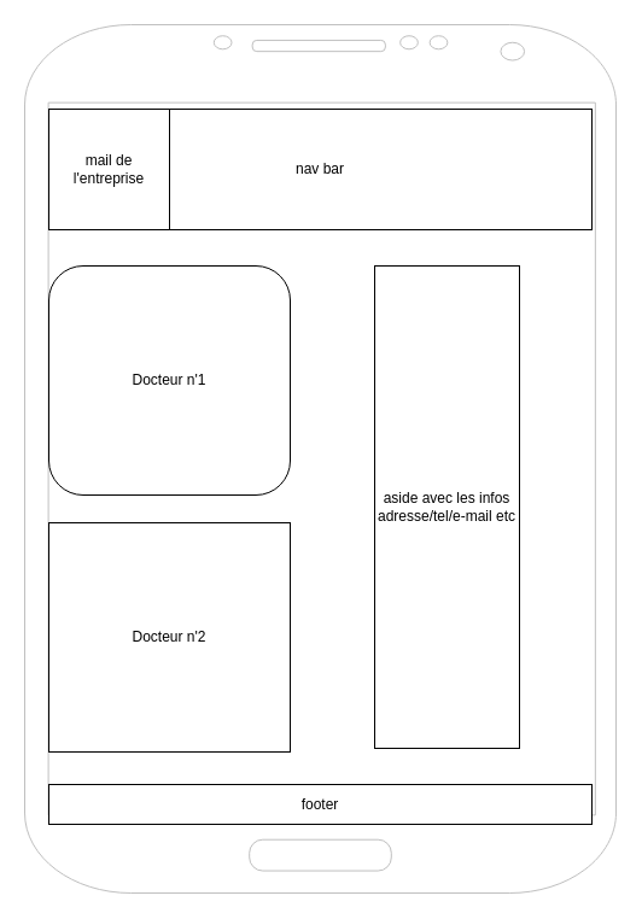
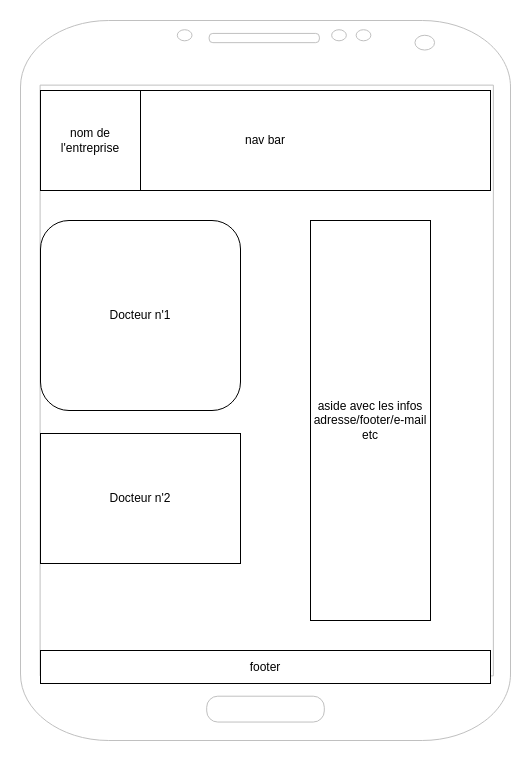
- <mxCell id="4" value="mail de l'entreprise&lt;br&gt;" style="whiteSpace=wrap;html=1;aspect=fixed;" vertex="1" parent="1"><mxGeometry x="40" y="90" width="100" height="100" as="geometry" /></mxCell>
+ <mxCell id="4" value="nom de l'entreprise&lt;br&gt;" style="whiteSpace=wrap;html=1;aspect=fixed;" vertex="1" parent="1"><mxGeometry x="40" y="90" width="100" height="100" as="geometry" /></mxCell>
- <mxCell id="8" value="aside avec les infos adresse/tel/e-mail etc&lt;br&gt;" style="rounded=0;whiteSpace=wrap;html=1;" vertex="1" parent="1"><mxGeometry x="310" y="220" width="120" height="400" as="geometry" /></mxCell>
+ <mxCell id="8" value="aside avec les infos adresse/footer/e-mail etc&lt;br&gt;" style="rounded=0;whiteSpace=wrap;html=1;" vertex="1" parent="1"><mxGeometry x="310" y="220" width="120" height="400" as="geometry" /></mxCell>
- <mxCell id="6" value="Docteur n'2" style="rounded=0;whiteSpace=wrap;html=1;" vertex="1" parent="1"><mxGeometry x="40" y="433" width="200" height="190" as="geometry" /></mxCell>
+ <mxCell id="6" value="Docteur n'2" style="rounded=0;whiteSpace=wrap;html=1;" vertex="1" parent="1"><mxGeometry x="40" y="433" width="200" height="130" as="geometry" /></mxCell>
